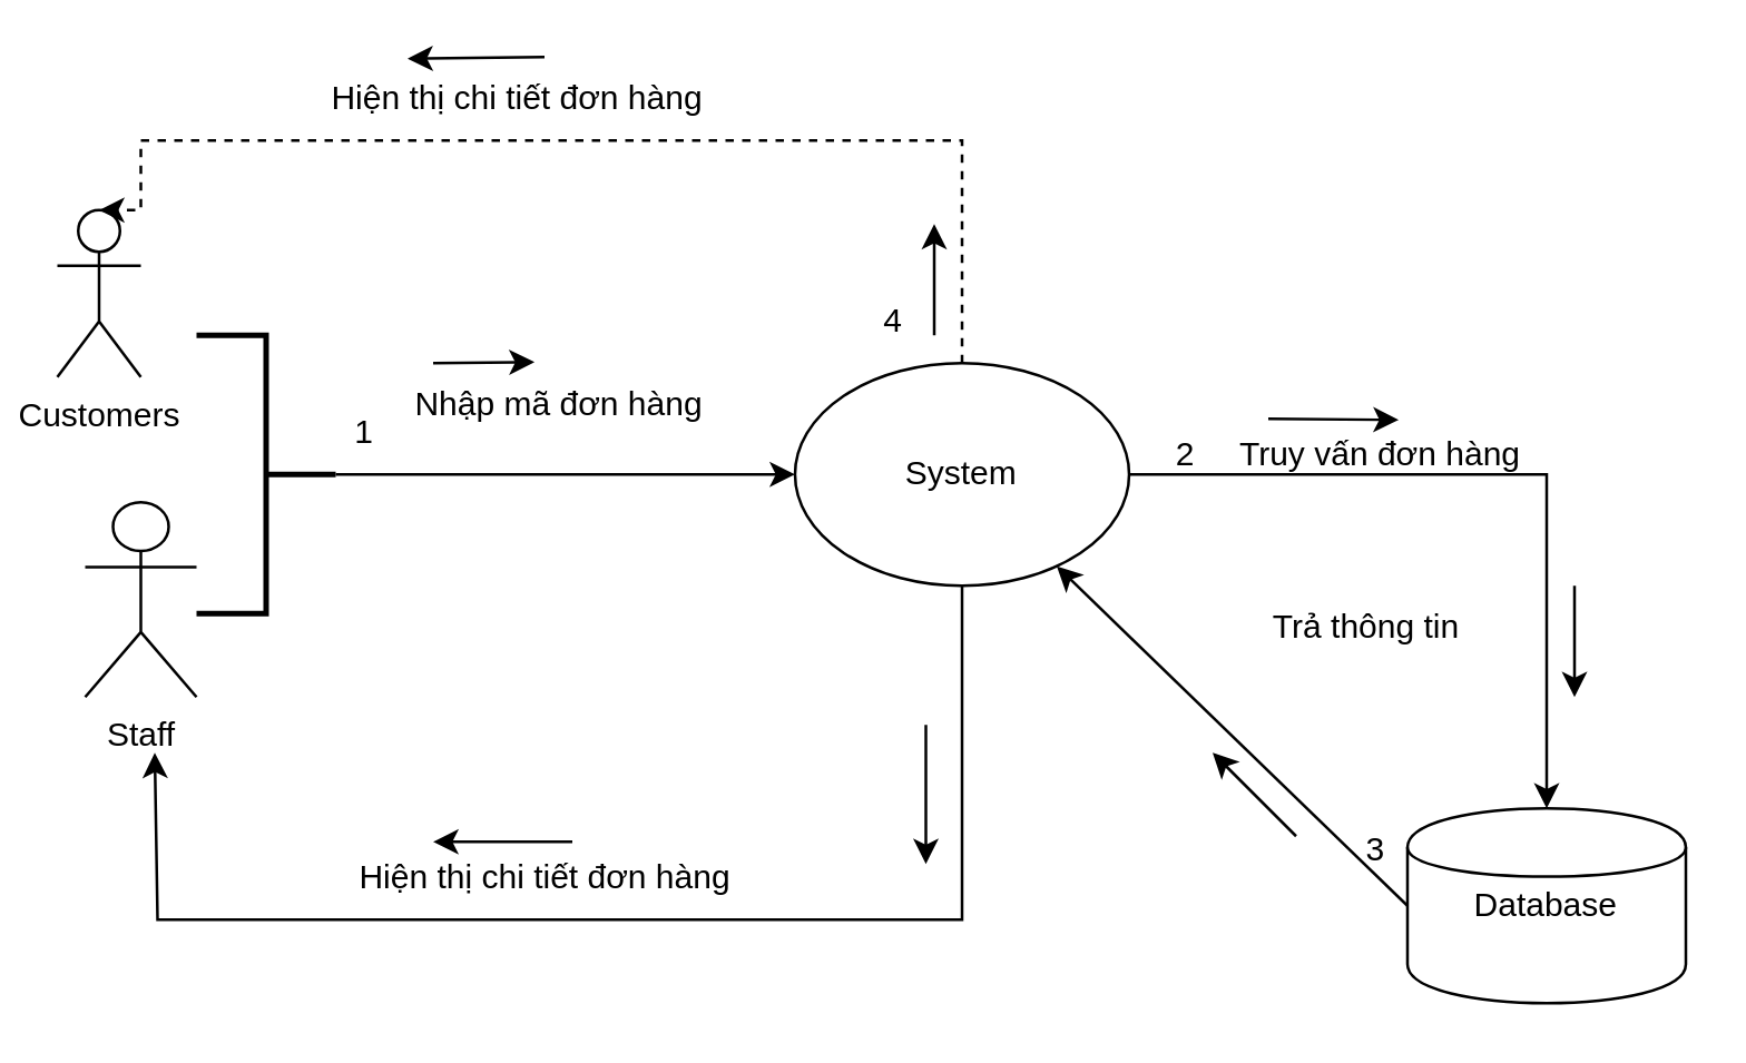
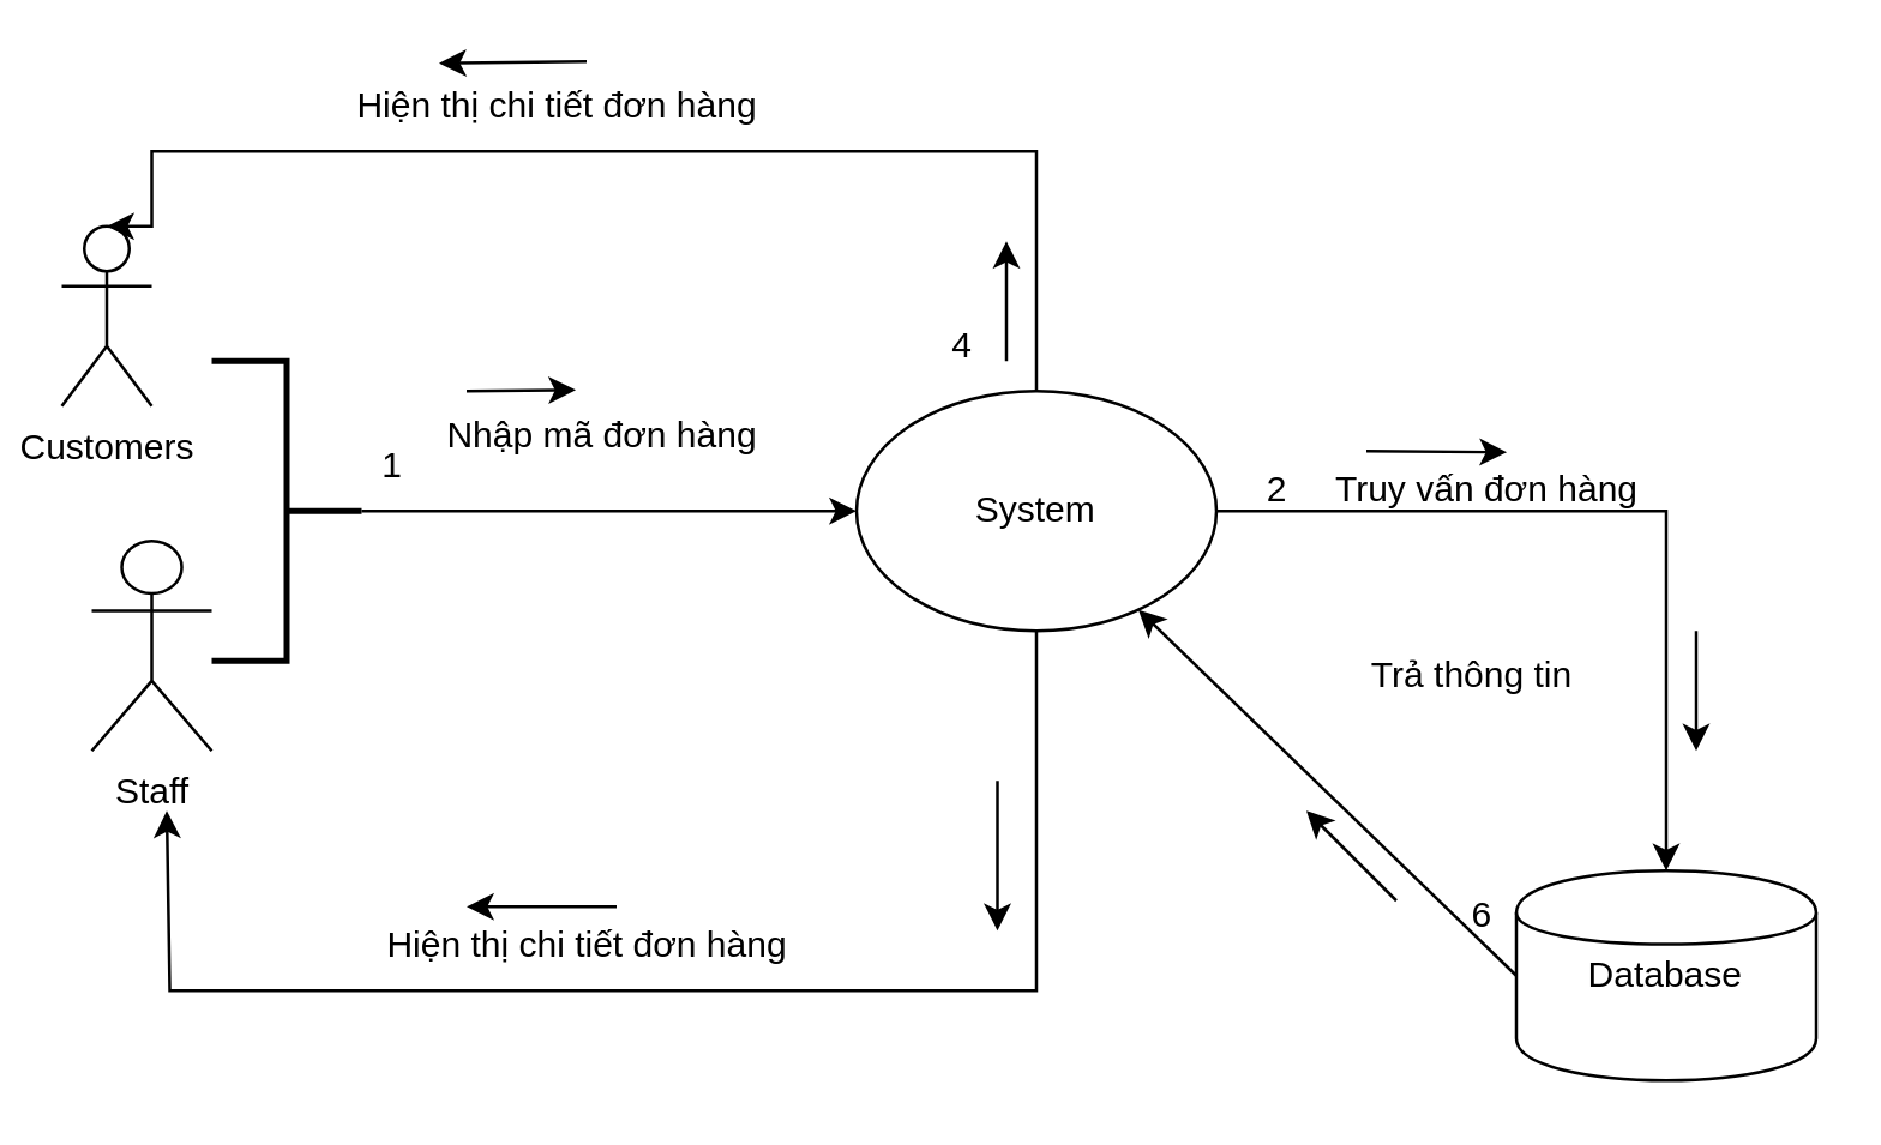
- <mxCell id="21" style="edgeStyle=orthogonalEdgeStyle;rounded=0;orthogonalLoop=1;jettySize=auto;html=1;entryX=0.5;entryY=0;entryDx=0;entryDy=0;entryPerimeter=0;dashed=1;" edge="1" parent="1" source="10" target="4"><mxGeometry relative="1" as="geometry"><Array as="points"><mxPoint x="345" y="50" /><mxPoint x="50" y="50" /></Array></mxGeometry></mxCell>
+ <mxCell id="21" style="edgeStyle=orthogonalEdgeStyle;rounded=0;orthogonalLoop=1;jettySize=auto;html=1;entryX=0.5;entryY=0;entryDx=0;entryDy=0;entryPerimeter=0;" edge="1" parent="1" source="10" target="4"><mxGeometry relative="1" as="geometry"><Array as="points"><mxPoint x="345" y="50" /><mxPoint x="50" y="50" /></Array></mxGeometry></mxCell>
- <mxCell id="18" value="3&amp;nbsp;" style="text;html=1;align=center;verticalAlign=middle;resizable=0;points=[];autosize=1;strokeColor=none;fillColor=none;" vertex="1" parent="1"><mxGeometry x="480" y="290" width="30" height="30" as="geometry" /></mxCell>
+ <mxCell id="18" value="6&amp;nbsp;" style="text;html=1;align=center;verticalAlign=middle;resizable=0;points=[];autosize=1;strokeColor=none;fillColor=none;" vertex="1" parent="1"><mxGeometry x="480" y="290" width="30" height="30" as="geometry" /></mxCell>
